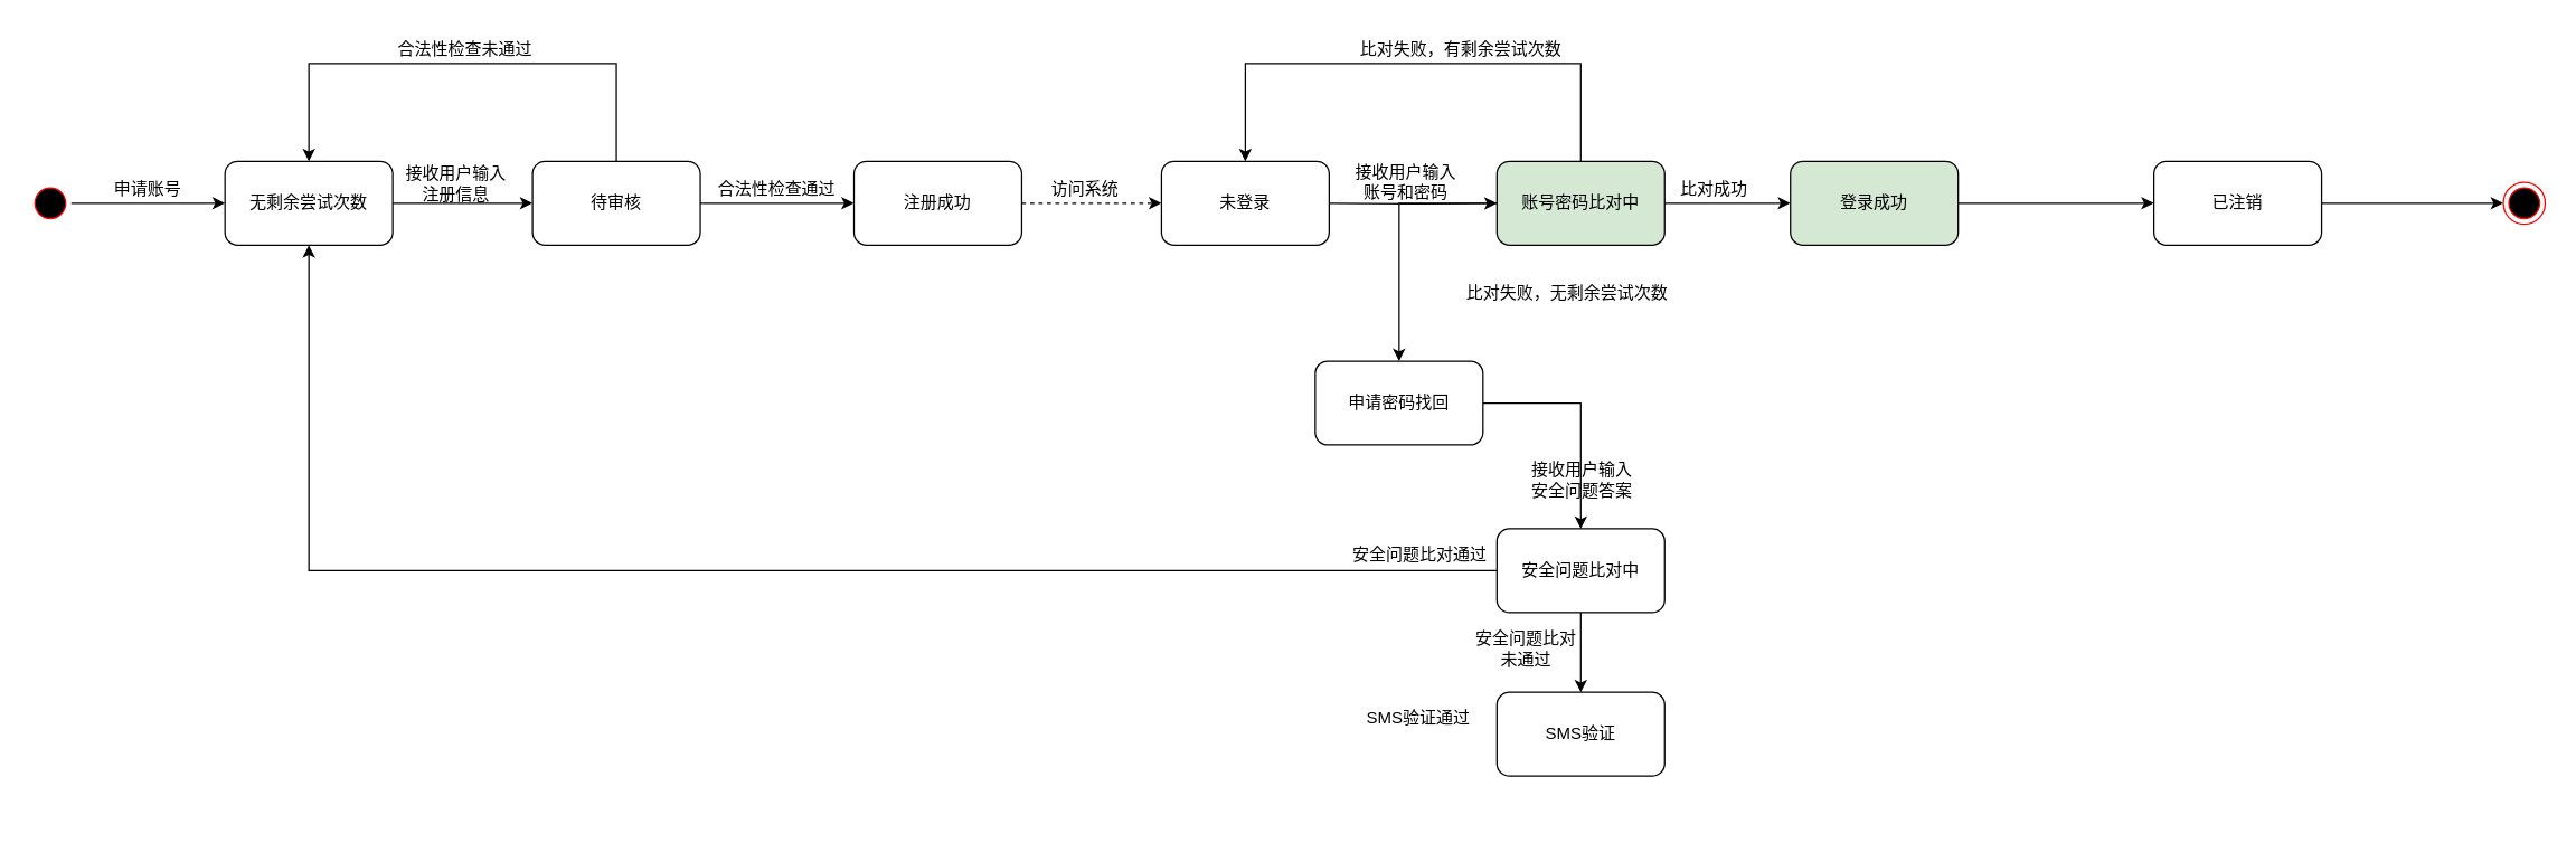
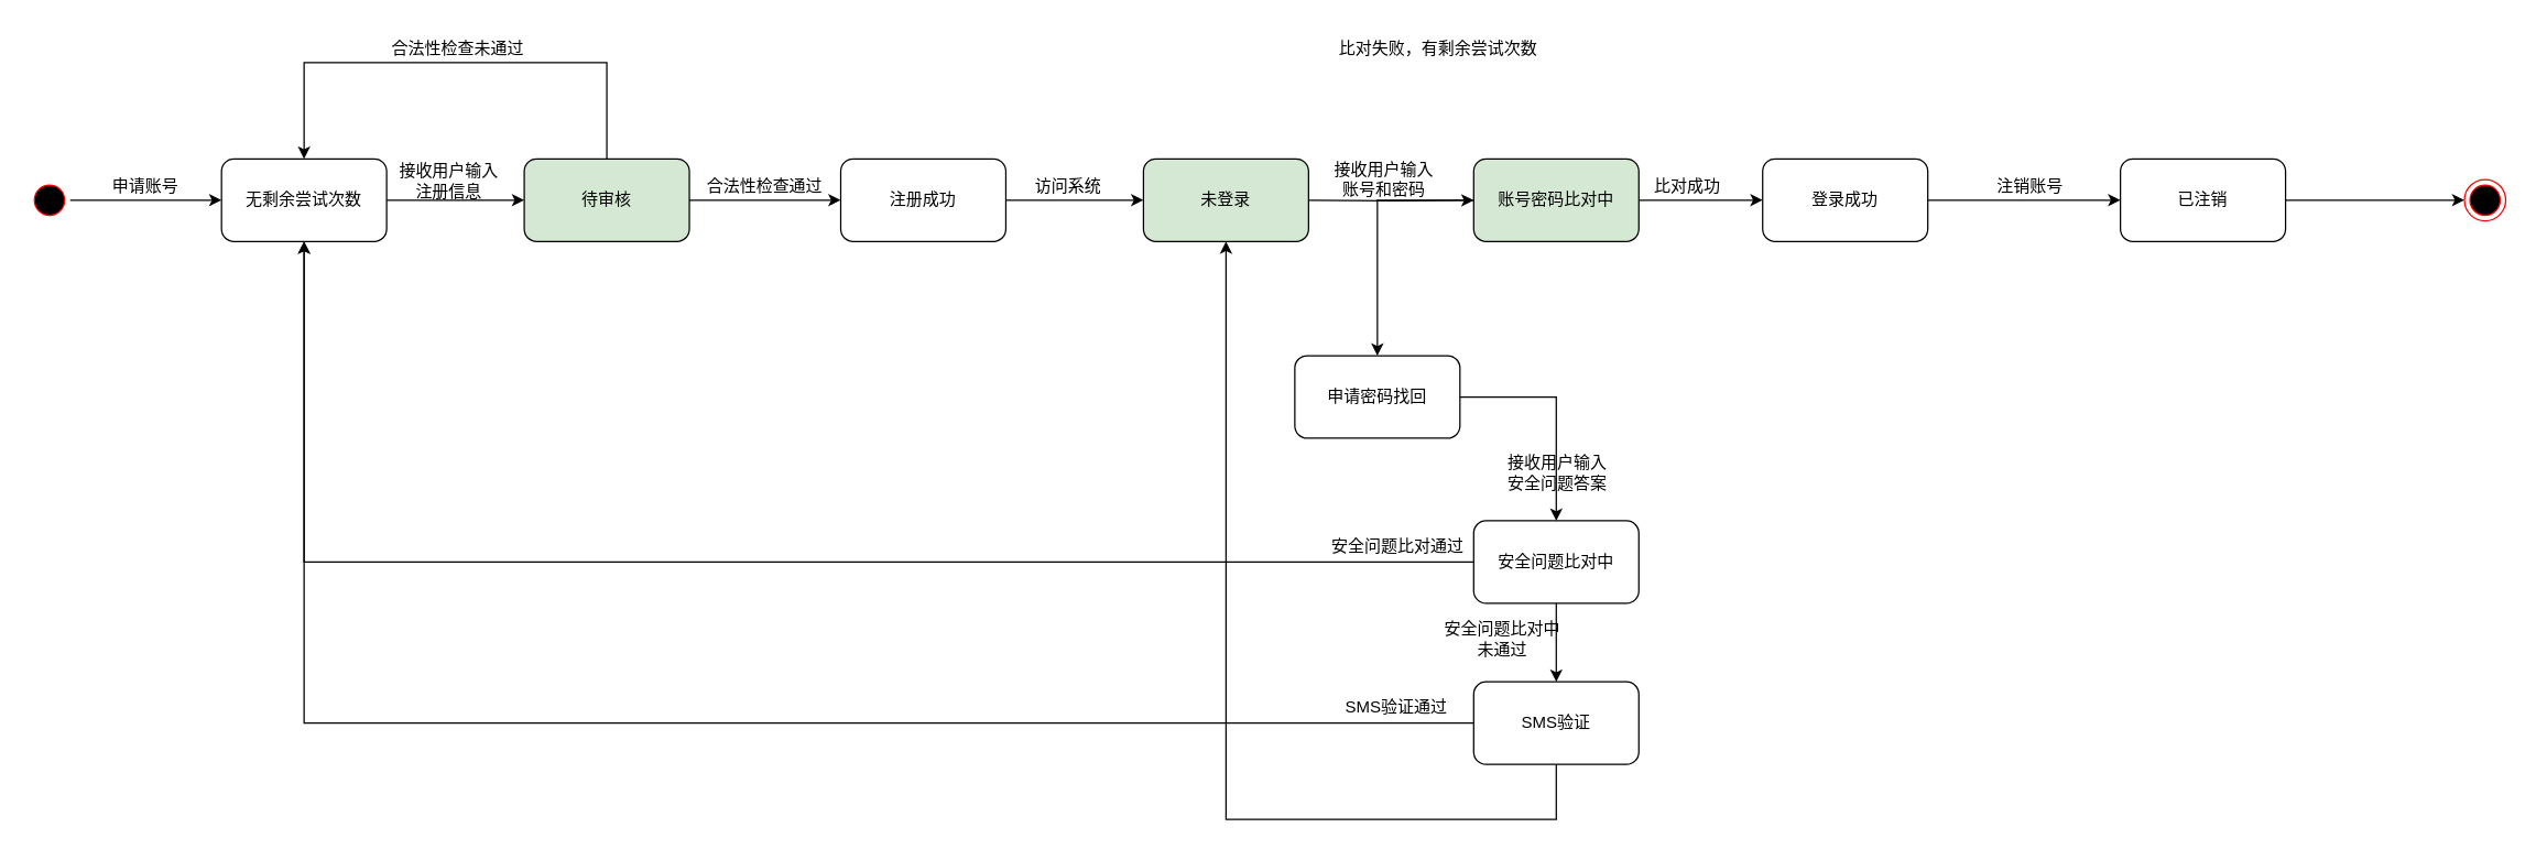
- <mxCell id="18" style="edgeStyle=orthogonalEdgeStyle;rounded=0;orthogonalLoop=1;jettySize=auto;html=1;entryX=0.5;entryY=0;entryDx=0;entryDy=0;" parent="1" source="20" target="13" edge="1"><mxGeometry relative="1" as="geometry"><Array as="points"><mxPoint x="1130" y="45" /><mxPoint x="890" y="45" /></Array></mxGeometry></mxCell>
+ <mxCell id="42" value="注销账号" style="text;html=1;align=center;verticalAlign=middle;resizable=0;points=[];autosize=1;strokeColor=none;fillColor=none;" vertex="1" parent="1"><mxGeometry x="1439" y="120" width="70" height="30" as="geometry" /></mxCell>
- <mxCell id="9" value="待审核" style="rounded=1;whiteSpace=wrap;html=1;" parent="1" vertex="1"><mxGeometry x="380" y="115" width="120" height="60" as="geometry" /></mxCell>
+ <mxCell id="9" value="待审核" style="rounded=1;whiteSpace=wrap;html=1;fillColor=#d5e8d4;" parent="1" vertex="1"><mxGeometry x="380" y="115" width="120" height="60" as="geometry" /></mxCell>
- <mxCell id="11" style="edgeStyle=orthogonalEdgeStyle;rounded=0;orthogonalLoop=1;jettySize=auto;html=1;entryX=0;entryY=0.5;entryDx=0;entryDy=0;dashed=1;" parent="1" source="12" target="13" edge="1"><mxGeometry relative="1" as="geometry" /></mxCell>
+ <mxCell id="11" style="edgeStyle=orthogonalEdgeStyle;rounded=0;orthogonalLoop=1;jettySize=auto;html=1;entryX=0;entryY=0.5;entryDx=0;entryDy=0;" parent="1" source="12" target="13" edge="1"><mxGeometry relative="1" as="geometry" /></mxCell>
- <mxCell id="13" value="未登录" style="rounded=1;whiteSpace=wrap;html=1;" parent="1" vertex="1"><mxGeometry x="830" y="115" width="120" height="60" as="geometry" /></mxCell>
+ <mxCell id="13" value="未登录" style="rounded=1;whiteSpace=wrap;html=1;fillColor=#d5e8d4;" parent="1" vertex="1"><mxGeometry x="830" y="115" width="120" height="60" as="geometry" /></mxCell>
- <mxCell id="22" value="登录成功" style="rounded=1;whiteSpace=wrap;html=1;fillColor=#d5e8d4;" parent="1" vertex="1"><mxGeometry x="1280" y="115" width="120" height="60" as="geometry" /></mxCell>
+ <mxCell id="22" value="登录成功" style="rounded=1;whiteSpace=wrap;html=1;" parent="1" vertex="1"><mxGeometry x="1280" y="115" width="120" height="60" as="geometry" /></mxCell>
- <mxCell id="26" value="比对失败，无剩余尝试次数" style="text;html=1;strokeColor=none;fillColor=none;align=center;verticalAlign=middle;whiteSpace=wrap;rounded=0;" parent="1" vertex="1"><mxGeometry x="1035.5" y="195" width="169" height="30" as="geometry" /></mxCell>
- <mxCell id="38" value="安全问题比对&lt;br&gt;未通过" style="text;html=1;strokeColor=none;fillColor=none;align=center;verticalAlign=middle;whiteSpace=wrap;rounded=0;" vertex="1" parent="1"><mxGeometry x="1005.5" y="449" width="170" height="30" as="geometry" /></mxCell>
+ <mxCell id="38" value="安全问题比对中&lt;br&gt;未通过" style="text;html=1;strokeColor=none;fillColor=none;align=center;verticalAlign=middle;whiteSpace=wrap;rounded=0;" vertex="1" parent="1"><mxGeometry x="1005.5" y="449" width="170" height="30" as="geometry" /></mxCell>
+ <mxCell id="35" style="edgeStyle=orthogonalEdgeStyle;rounded=0;orthogonalLoop=1;jettySize=auto;html=1;entryX=0.5;entryY=1;entryDx=0;entryDy=0;" edge="1" parent="1" source="37" target="3"><mxGeometry relative="1" as="geometry" /></mxCell>
+ <mxCell id="36" style="edgeStyle=orthogonalEdgeStyle;rounded=0;orthogonalLoop=1;jettySize=auto;html=1;entryX=0.5;entryY=1;entryDx=0;entryDy=0;" edge="1" parent="1" source="37" target="13"><mxGeometry relative="1" as="geometry"><Array as="points"><mxPoint x="1130" y="595" /><mxPoint x="890" y="595" /></Array></mxGeometry></mxCell>
